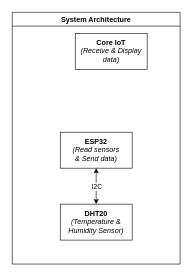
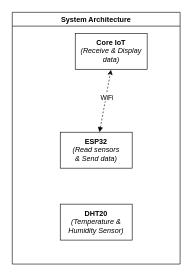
+ <mxCell id="8" style="edgeStyle=none;html=1;entryX=0.497;entryY=1.016;entryDx=0;entryDy=0;entryPerimeter=0;startArrow=block;startFill=1;dashed=1;" parent="1" source="3" target="7" edge="1"><mxGeometry relative="1" as="geometry" /></mxCell>
+ <mxCell id="9" value="WiFi" style="edgeLabel;html=1;align=center;verticalAlign=middle;resizable=0;points=[];" parent="8" vertex="1" connectable="0"><mxGeometry x="0.207" y="-1" relative="1" as="geometry"><mxPoint x="-1" y="4" as="offset" /></mxGeometry></mxCell>
- <mxCell id="5" value="" style="endArrow=classic;html=1;exitX=0.5;exitY=1;exitDx=0;exitDy=0;entryX=0.5;entryY=0;entryDx=0;entryDy=0;startArrow=classic;startFill=1;" parent="1" source="3" target="4" edge="1"><mxGeometry width="50" height="50" relative="1" as="geometry"><mxPoint x="220" y="280" as="sourcePoint" /><mxPoint x="270" y="230" as="targetPoint" /></mxGeometry></mxCell>
- <mxCell id="6" value="I2C" style="edgeLabel;html=1;align=center;verticalAlign=middle;resizable=0;points=[];" parent="5" vertex="1" connectable="0"><mxGeometry x="-0.623" y="-1" relative="1" as="geometry"><mxPoint x="1" y="19" as="offset" /></mxGeometry></mxCell>
